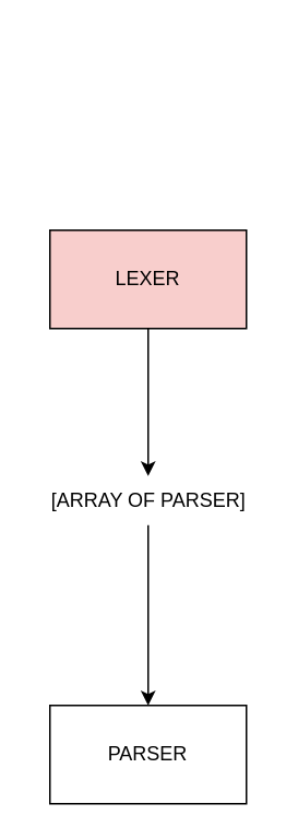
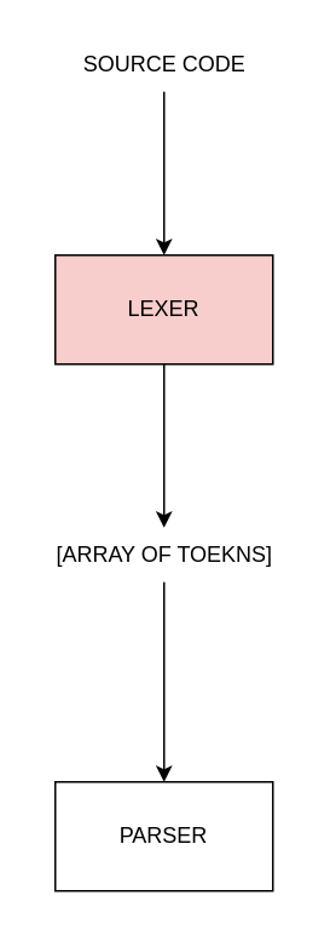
+ <mxCell id="5" value="SOURCE CODE" style="text;html=1;align=center;verticalAlign=middle;resizable=0;points=[];autosize=1;strokeColor=none;fillColor=none;" vertex="1" parent="1"><mxGeometry x="35" y="20" width="110" height="30" as="geometry" /></mxCell>
+ <mxCell id="4" style="edgeStyle=orthogonalEdgeStyle;rounded=0;orthogonalLoop=1;jettySize=auto;html=1;entryX=0.5;entryY=0;entryDx=0;entryDy=0;" edge="1" parent="1" source="5" target="3"><mxGeometry relative="1" as="geometry" /></mxCell>
- <mxCell id="7" value="[ARRAY OF PARSER]" style="text;html=1;align=center;verticalAlign=middle;resizable=0;points=[];autosize=1;strokeColor=none;fillColor=none;" vertex="1" parent="1"><mxGeometry x="20" y="290" width="140" height="30" as="geometry" /></mxCell>
+ <mxCell id="7" value="[ARRAY OF TOEKNS]" style="text;html=1;align=center;verticalAlign=middle;resizable=0;points=[];autosize=1;strokeColor=none;fillColor=none;" vertex="1" parent="1"><mxGeometry x="20" y="290" width="140" height="30" as="geometry" /></mxCell>
